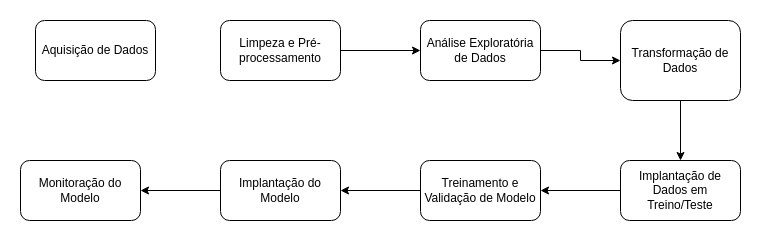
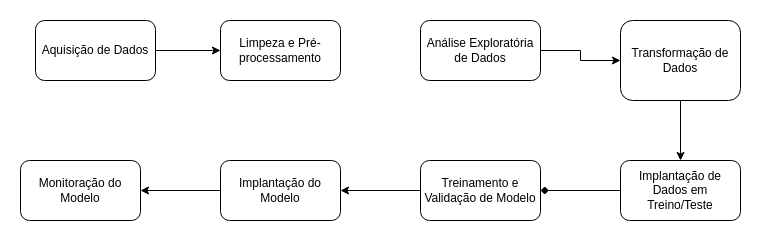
+ <mxCell id="2" value="" style="edgeStyle=orthogonalEdgeStyle;rounded=0;orthogonalLoop=1;jettySize=auto;html=1;" edge="1" parent="1" source="3" target="5"><mxGeometry relative="1" as="geometry" /></mxCell>
- <mxCell id="4" value="" style="edgeStyle=orthogonalEdgeStyle;rounded=0;orthogonalLoop=1;jettySize=auto;html=1;" edge="1" parent="1" source="5" target="7"><mxGeometry relative="1" as="geometry" /></mxCell>
- <mxCell id="10" value="" style="edgeStyle=orthogonalEdgeStyle;rounded=0;orthogonalLoop=1;jettySize=auto;html=1;" edge="1" parent="1" source="11" target="13"><mxGeometry relative="1" as="geometry" /></mxCell>
+ <mxCell id="10" value="" style="edgeStyle=orthogonalEdgeStyle;rounded=0;orthogonalLoop=1;jettySize=auto;html=1;endArrow=diamond;" edge="1" parent="1" source="11" target="13"><mxGeometry relative="1" as="geometry" /></mxCell>
